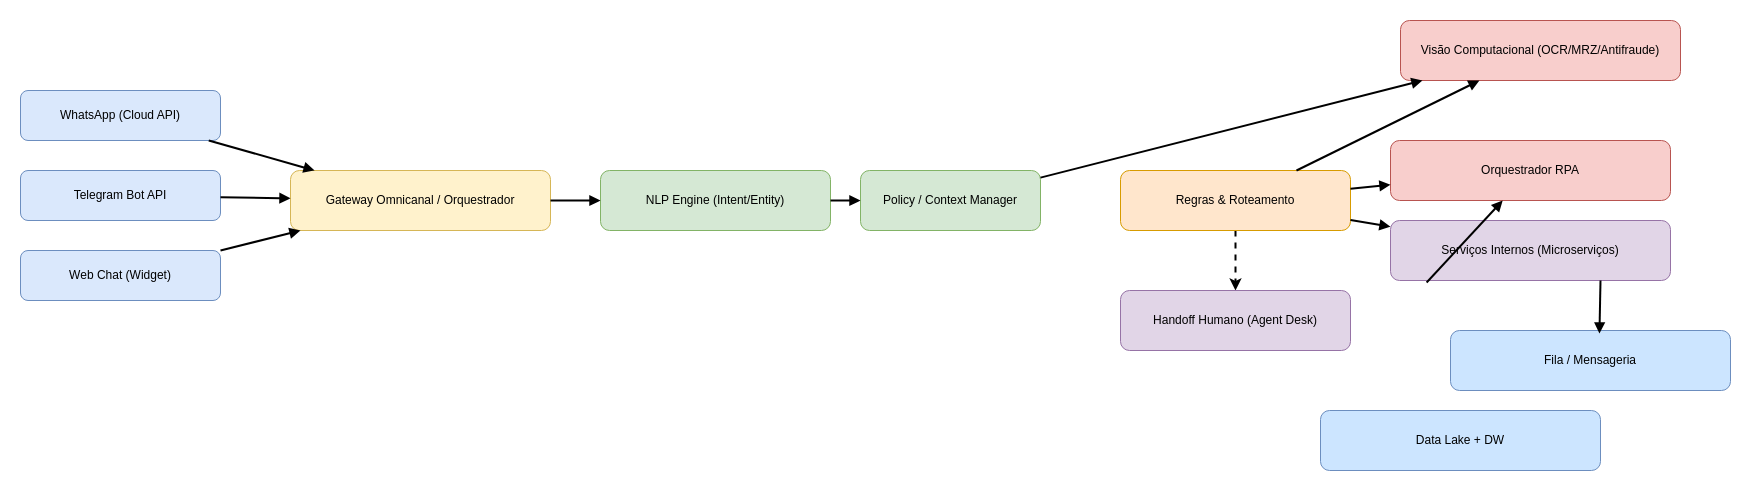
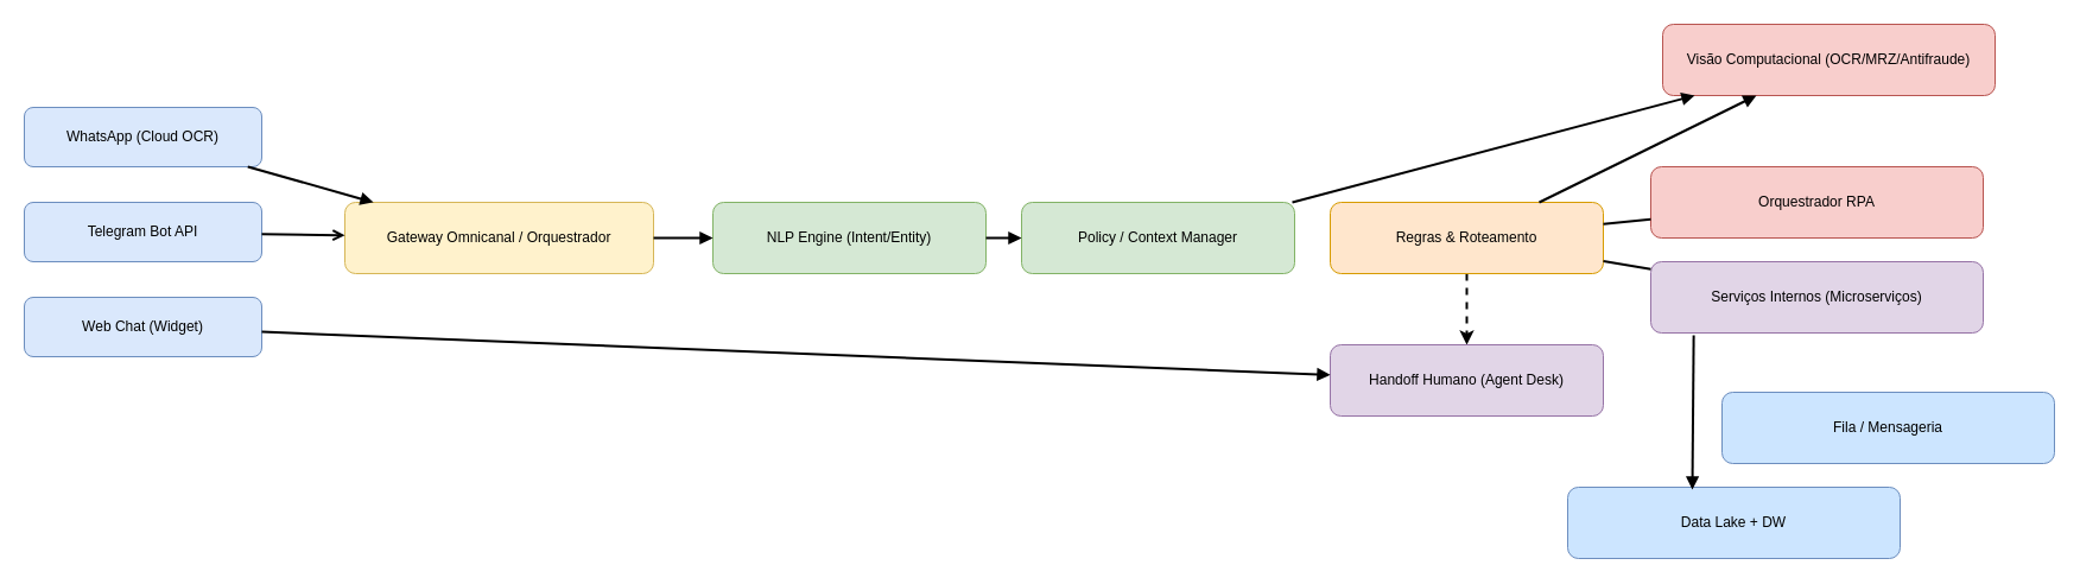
- <mxCell id="2" value="WhatsApp (Cloud API)" style="shape=rectangle;rounded=1;whiteSpace=wrap;html=1;fillColor=#dae8fc;strokeColor=#6c8ebf;" parent="1" vertex="1"><mxGeometry x="20" y="90" width="200" height="50" as="geometry" /></mxCell>
+ <mxCell id="2" value="WhatsApp (Cloud OCR)" style="shape=rectangle;rounded=1;whiteSpace=wrap;html=1;fillColor=#dae8fc;strokeColor=#6c8ebf;" parent="1" vertex="1"><mxGeometry x="20" y="90" width="200" height="50" as="geometry" /></mxCell>
- <mxCell id="23" style="endArrow=block;strokeWidth=2;rounded=0;" parent="1" source="9" target="11" edge="1"><mxGeometry relative="1" as="geometry" /></mxCell>
+ <mxCell id="23" style="endArrow=none;strokeWidth=2;rounded=0;" parent="1" source="9" target="11" edge="1"><mxGeometry relative="1" as="geometry" /></mxCell>
- <mxCell id="17" style="endArrow=block;strokeWidth=2;rounded=0;" parent="1" source="3" target="5" edge="1"><mxGeometry relative="1" as="geometry" /></mxCell>
+ <mxCell id="17" style="endArrow=open;strokeWidth=2;rounded=0;" parent="1" source="3" target="5" edge="1"><mxGeometry relative="1" as="geometry" /></mxCell>
- <mxCell id="7" value="Policy / Context Manager" style="shape=rectangle;rounded=1;whiteSpace=wrap;html=1;fillColor=#d5e8d4;strokeColor=#82b366;" parent="1" vertex="1"><mxGeometry x="860" y="170" width="180" height="60" as="geometry" /></mxCell>
+ <mxCell id="7" value="Policy / Context Manager" style="shape=rectangle;rounded=1;whiteSpace=wrap;html=1;fillColor=#d5e8d4;strokeColor=#82b366;" parent="1" vertex="1"><mxGeometry x="860" y="170" width="230" height="60" as="geometry" /></mxCell>
- <mxCell id="24" style="endArrow=block;strokeWidth=2;rounded=0;" parent="1" source="9" target="12" edge="1"><mxGeometry relative="1" as="geometry" /></mxCell>
+ <mxCell id="24" style="endArrow=none;strokeWidth=2;rounded=0;" parent="1" source="9" target="12" edge="1"><mxGeometry relative="1" as="geometry" /></mxCell>
- <mxCell id="18" style="endArrow=block;strokeWidth=2;rounded=0;" parent="1" source="4" target="5" edge="1"><mxGeometry relative="1" as="geometry" /></mxCell>
+ <mxCell id="18" style="endArrow=block;strokeWidth=2;rounded=0;" parent="1" source="4" target="15" edge="1"><mxGeometry relative="1" as="geometry" /></mxCell>
- <mxCell id="25" style="endArrow=block;strokeWidth=2;rounded=0;exitX=0.129;exitY=1.033;exitDx=0;exitDy=0;exitPerimeter=0;" parent="1" source="12" target="11" edge="1"><mxGeometry relative="1" as="geometry" /></mxCell>
+ <mxCell id="25" style="endArrow=block;strokeWidth=2;rounded=0;exitX=0.129;exitY=1.033;exitDx=0;exitDy=0;exitPerimeter=0;entryX=0.375;entryY=0.033;entryDx=0;entryDy=0;entryPerimeter=0;" parent="1" source="12" target="13" edge="1"><mxGeometry relative="1" as="geometry" /></mxCell>
- <mxCell id="26" style="endArrow=block;strokeWidth=2;rounded=0;exitX=0.75;exitY=1;exitDx=0;exitDy=0;entryX=0.532;entryY=0.05;entryDx=0;entryDy=0;entryPerimeter=0;" parent="1" source="12" target="14" edge="1"><mxGeometry relative="1" as="geometry"><mxPoint x="1590" y="282" as="sourcePoint" /></mxGeometry></mxCell>
